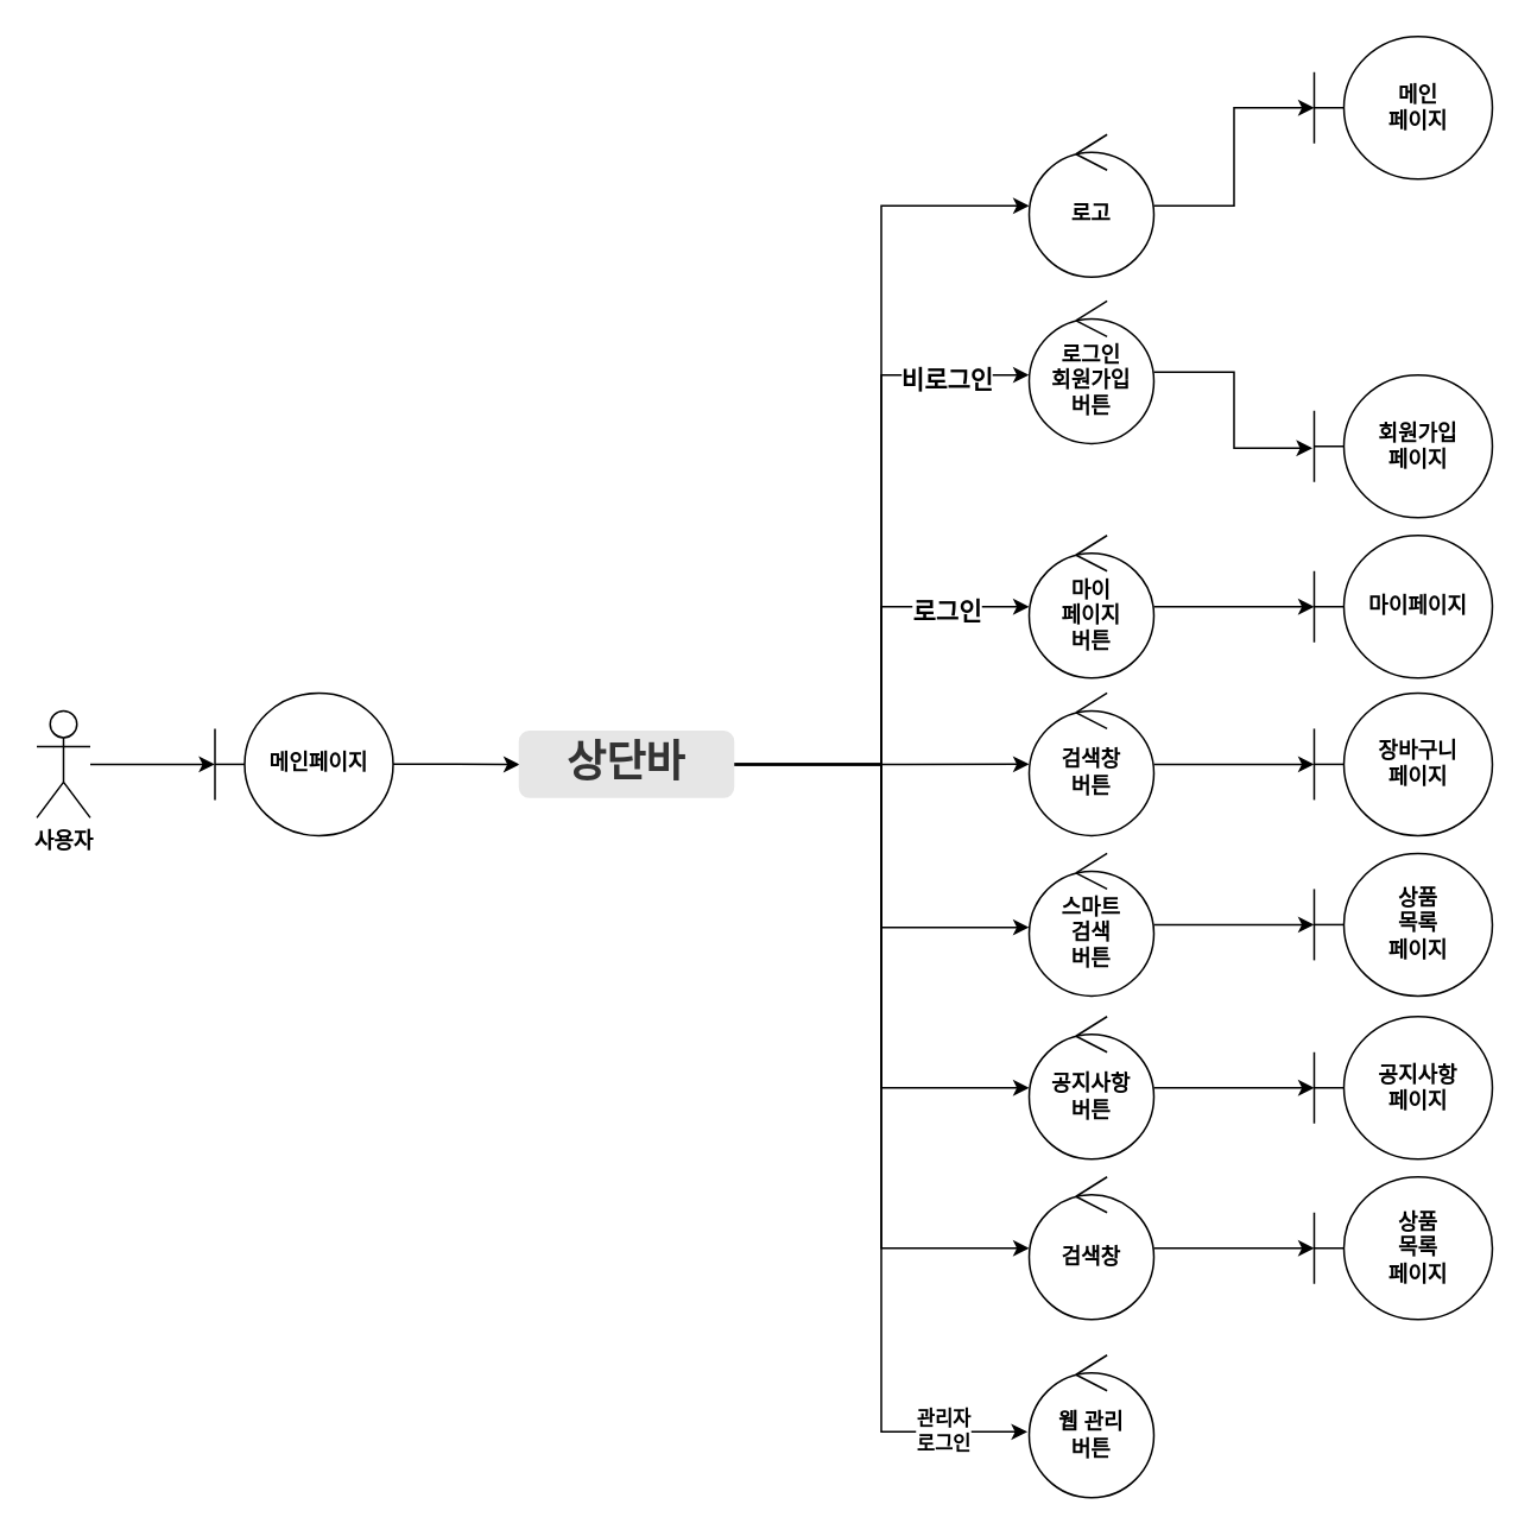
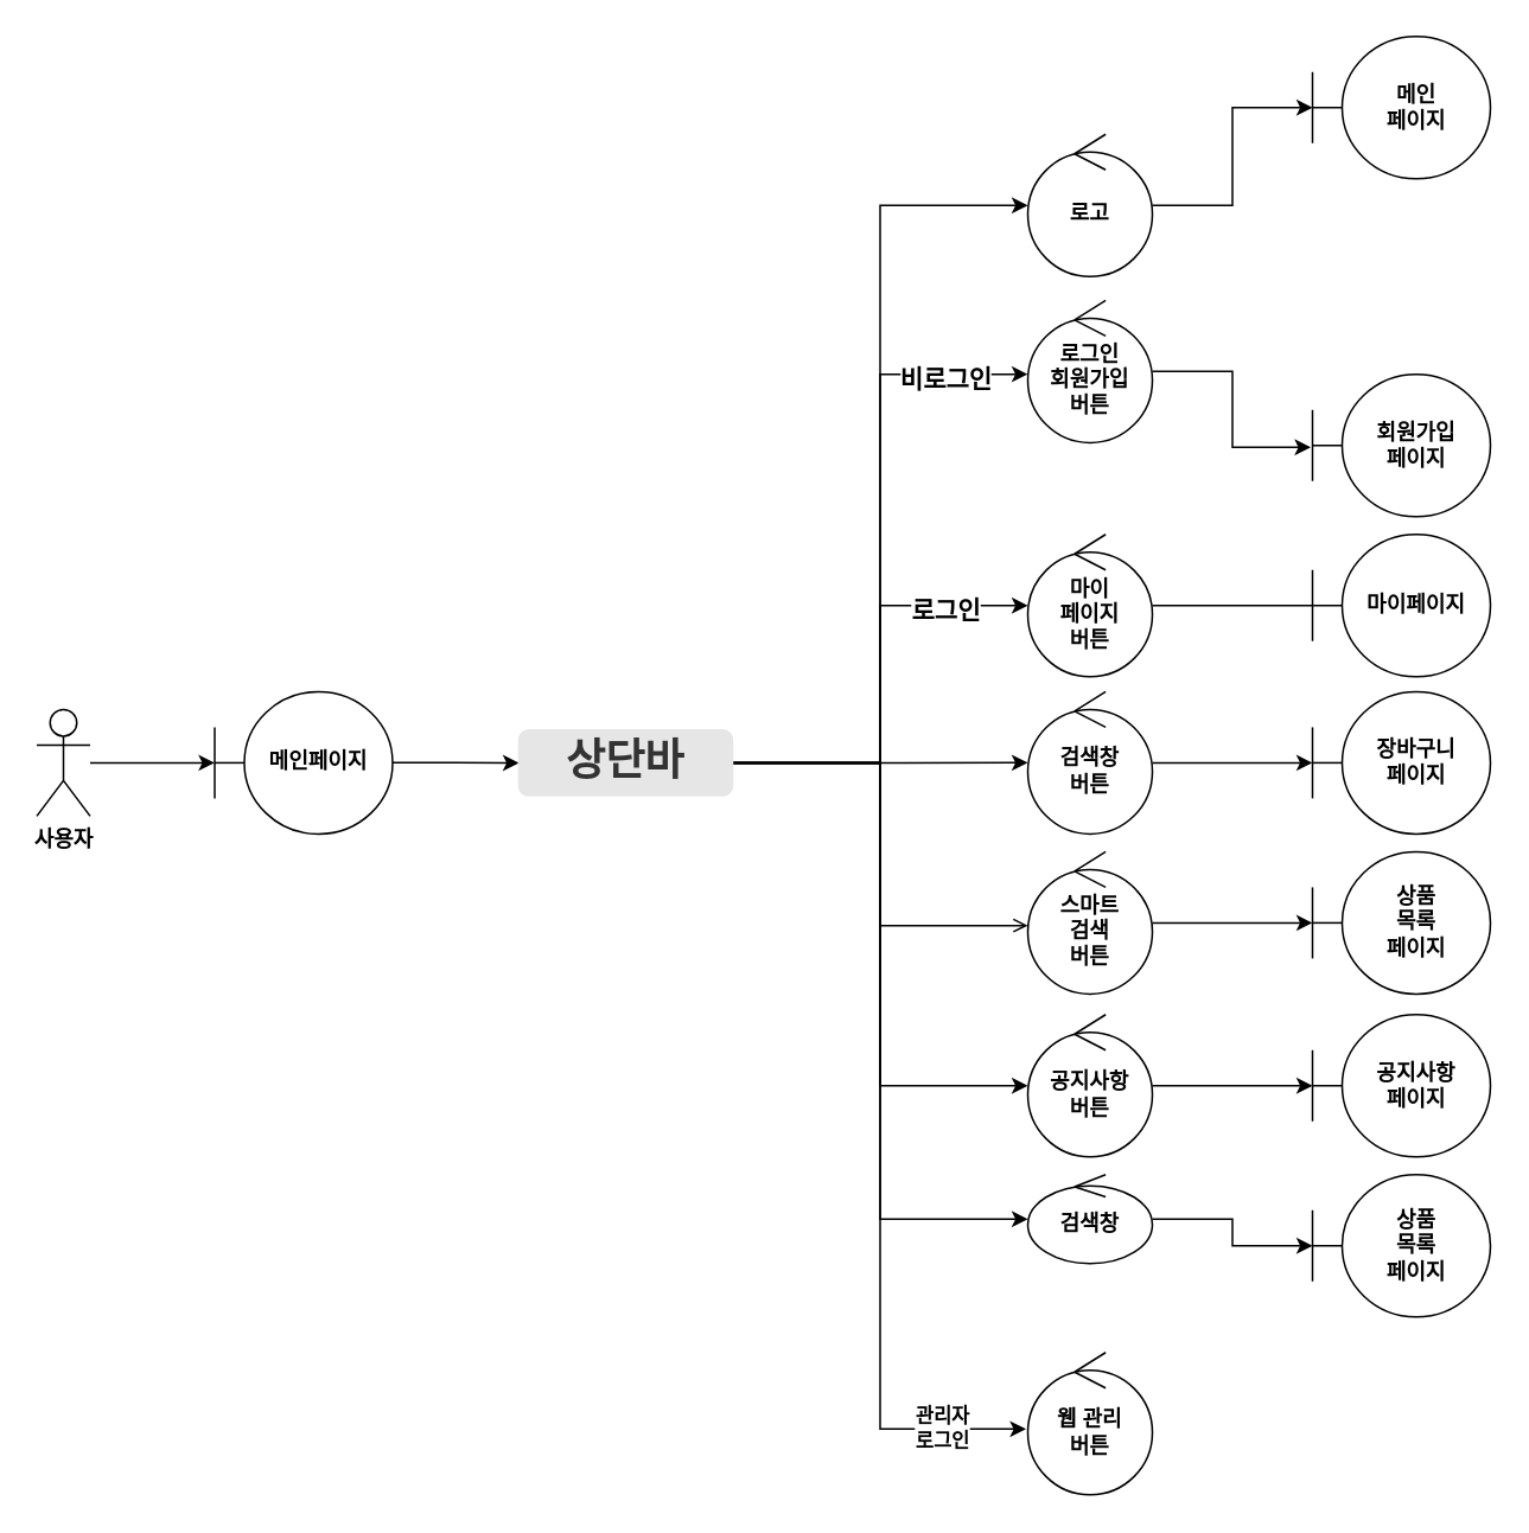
- <mxCell id="21" value="" style="edgeStyle=orthogonalEdgeStyle;rounded=0;orthogonalLoop=1;jettySize=auto;html=1;fontSize=24;" parent="1" source="22" target="23" edge="1"><mxGeometry relative="1" as="geometry" /></mxCell>
+ <mxCell id="21" value="" style="edgeStyle=orthogonalEdgeStyle;rounded=0;orthogonalLoop=1;jettySize=auto;html=1;fontSize=24;endArrow=none;" parent="1" source="22" target="23" edge="1"><mxGeometry relative="1" as="geometry" /></mxCell>
- <mxCell id="7" style="edgeStyle=orthogonalEdgeStyle;rounded=0;orthogonalLoop=1;jettySize=auto;html=1;entryX=0;entryY=0.519;entryDx=0;entryDy=0;entryPerimeter=0;fontSize=24;" parent="1" source="14" target="19" edge="1"><mxGeometry relative="1" as="geometry" /></mxCell>
+ <mxCell id="7" style="edgeStyle=orthogonalEdgeStyle;rounded=0;orthogonalLoop=1;jettySize=auto;html=1;entryX=0;entryY=0.519;entryDx=0;entryDy=0;entryPerimeter=0;fontSize=24;endArrow=open;" parent="1" source="14" target="19" edge="1"><mxGeometry relative="1" as="geometry" /></mxCell>
- <mxCell id="31" value="&lt;b&gt;검색창&lt;/b&gt;" style="ellipse;shape=umlControl;whiteSpace=wrap;html=1;" parent="1" vertex="1"><mxGeometry x="577" y="660" width="70" height="80" as="geometry" /></mxCell>
+ <mxCell id="31" value="&lt;b&gt;검색창&lt;/b&gt;" style="ellipse;shape=umlControl;whiteSpace=wrap;html=1;" parent="1" vertex="1"><mxGeometry x="577" y="660" width="70" height="50" as="geometry" /></mxCell>
